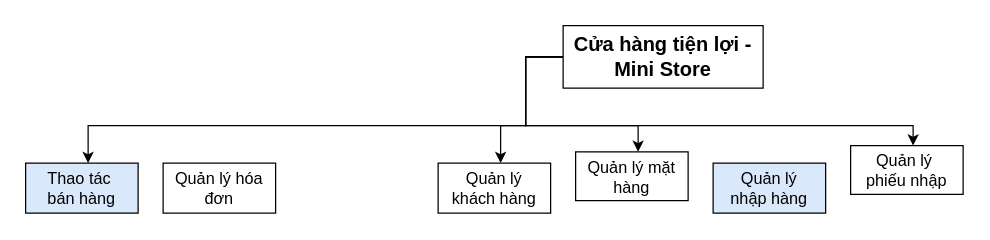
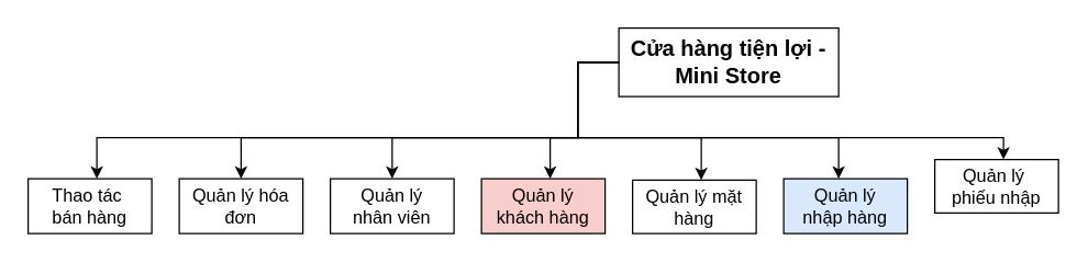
+ <mxCell id="6" style="edgeStyle=orthogonalEdgeStyle;rounded=0;orthogonalLoop=1;jettySize=auto;html=1;" parent="1" source="8" target="10" edge="1"><mxGeometry relative="1" as="geometry"><Array as="points"><mxPoint x="420" y="100" /><mxPoint x="175" y="100" /></Array></mxGeometry></mxCell>
+ <mxCell id="5" style="edgeStyle=orthogonalEdgeStyle;rounded=0;orthogonalLoop=1;jettySize=auto;html=1;" parent="1" source="8" target="11" edge="1"><mxGeometry relative="1" as="geometry"><Array as="points"><mxPoint x="420" y="100" /><mxPoint x="285" y="100" /></Array></mxGeometry></mxCell>
+ <mxCell id="4" style="edgeStyle=orthogonalEdgeStyle;rounded=0;orthogonalLoop=1;jettySize=auto;html=1;" parent="1" source="8" target="13" edge="1"><mxGeometry relative="1" as="geometry"><Array as="points"><mxPoint x="420" y="100" /><mxPoint x="610" y="100" /></Array></mxGeometry></mxCell>
- <mxCell id="12" value="Quản lý mặt hàng" style="whiteSpace=wrap;html=1;rounded=0;fontSize=13;spacingTop=4;spacing=4;spacingRight=4;spacingBottom=4;spacingLeft=4;" parent="1" vertex="1"><mxGeometry x="460" y="121" width="90" height="39" as="geometry" /></mxCell>
+ <mxCell id="12" value="Quản lý mặt hàng" style="whiteSpace=wrap;html=1;rounded=0;fontSize=13;spacingTop=4;spacing=4;spacingRight=4;spacingBottom=4;spacingLeft=4;" parent="1" vertex="1"><mxGeometry x="460" y="131" width="90" height="39" as="geometry" /></mxCell>
- <mxCell id="9" value="Thao tác&amp;nbsp;&lt;div&gt;bán hàng&lt;/div&gt;" style="rounded=0;whiteSpace=wrap;html=1;fontSize=13;spacingTop=4;spacing=4;spacingRight=4;spacingBottom=4;spacingLeft=4;fillColor=#dae8fc;" parent="1" vertex="1"><mxGeometry x="20" y="130" width="90" height="40" as="geometry" /></mxCell>
+ <mxCell id="9" value="Thao tác&amp;nbsp;&lt;div&gt;bán hàng&lt;/div&gt;" style="rounded=0;whiteSpace=wrap;html=1;fontSize=13;spacingTop=4;spacing=4;spacingRight=4;spacingBottom=4;spacingLeft=4;" parent="1" vertex="1"><mxGeometry x="20" y="130" width="90" height="40" as="geometry" /></mxCell>
+ <mxCell id="11" value="Quản lý nhân viên" style="whiteSpace=wrap;html=1;rounded=0;fontSize=13;spacingTop=4;spacing=4;spacingRight=4;spacingBottom=4;spacingLeft=4;" parent="1" vertex="1"><mxGeometry x="240" y="130" width="90" height="40" as="geometry" /></mxCell>
- <mxCell id="14" value="Quản lý khách hàng" style="whiteSpace=wrap;html=1;rounded=0;fontSize=13;spacingTop=4;spacing=4;spacingRight=4;spacingBottom=4;spacingLeft=4;" parent="1" vertex="1"><mxGeometry x="350" y="130" width="90" height="40" as="geometry" /></mxCell>
+ <mxCell id="14" value="Quản lý khách hàng" style="whiteSpace=wrap;html=1;rounded=0;fontSize=13;spacingTop=4;spacing=4;spacingRight=4;spacingBottom=4;spacingLeft=4;fillColor=#f8cecc;" parent="1" vertex="1"><mxGeometry x="350" y="130" width="90" height="40" as="geometry" /></mxCell>
